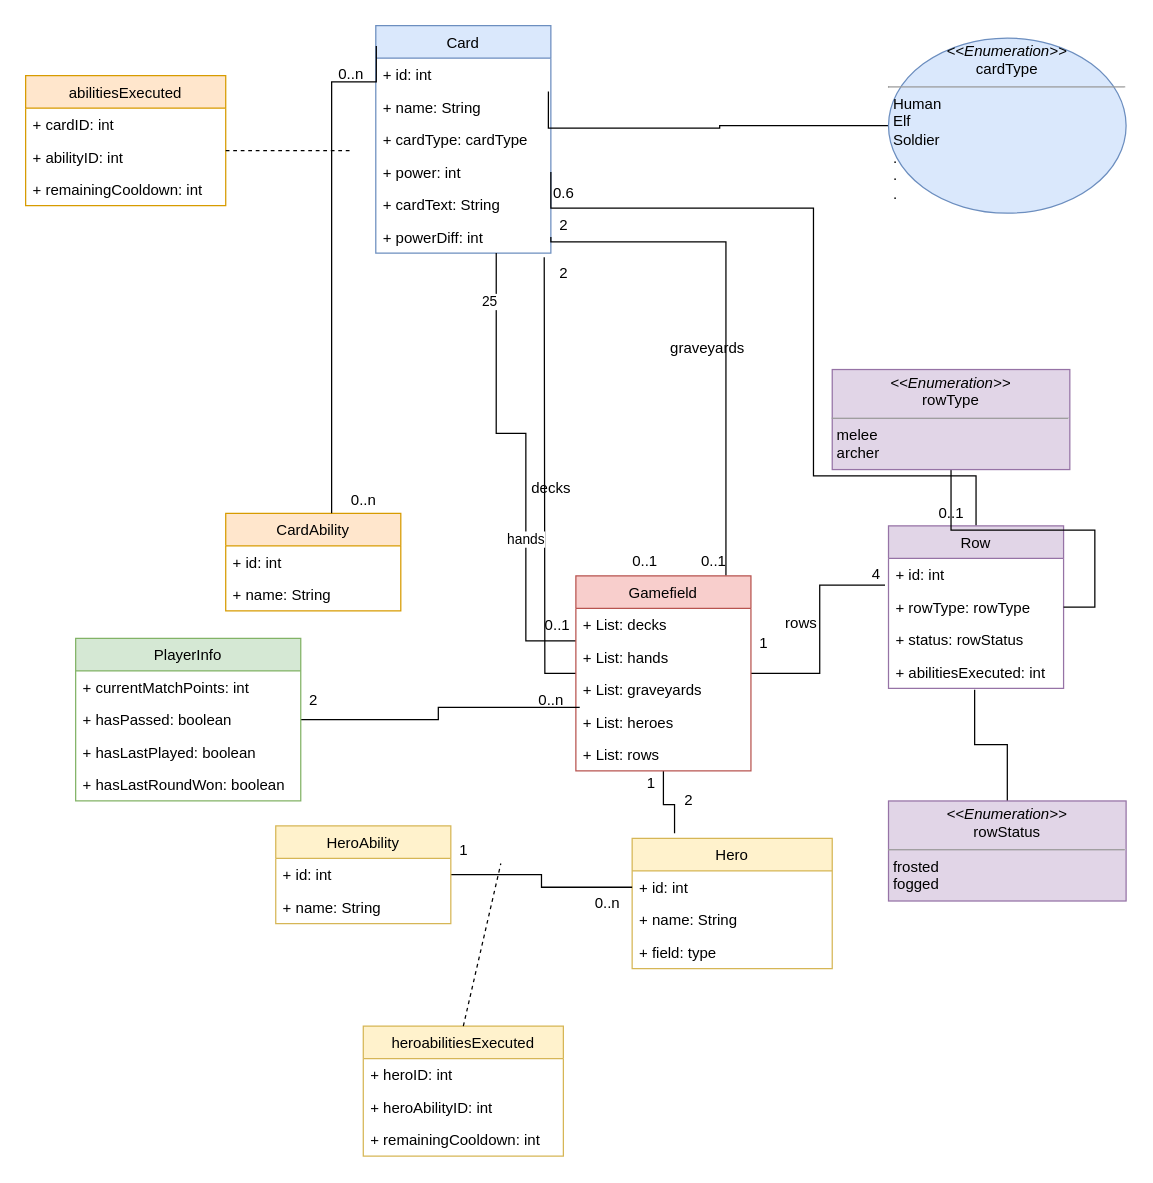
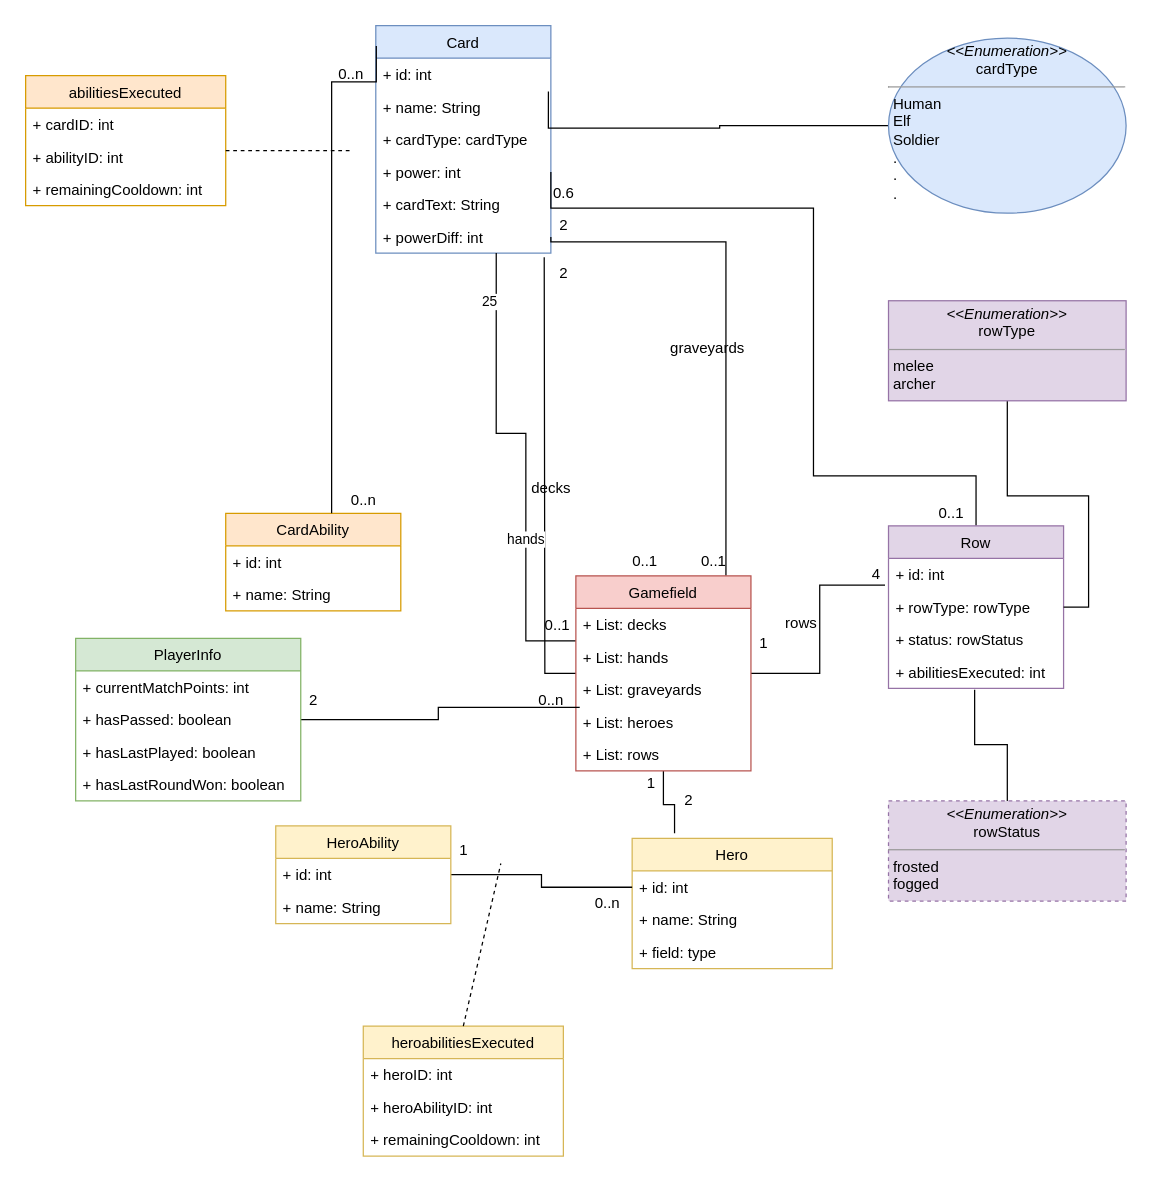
- <mxCell id="59" value="&lt;p style=&quot;margin: 0px ; margin-top: 4px ; text-align: center&quot;&gt;&lt;i&gt;&amp;lt;&amp;lt;Enumeration&amp;gt;&amp;gt;&lt;/i&gt;&lt;br&gt;&lt;span style=&quot;text-align: left&quot;&gt;rowType&lt;/span&gt;&lt;br&gt;&lt;/p&gt;&lt;hr size=&quot;1&quot;&gt;&lt;p style=&quot;margin: 0px ; margin-left: 4px&quot;&gt;melee&lt;/p&gt;&lt;p style=&quot;margin: 0px ; margin-left: 4px&quot;&gt;archer&lt;/p&gt;" style="verticalAlign=top;align=left;overflow=fill;fontSize=12;fontFamily=Helvetica;html=1;fillColor=#e1d5e7;strokeColor=#9673a6;" parent="1" vertex="1"><mxGeometry x="665" y="295" width="190" height="80" as="geometry" /></mxCell>
+ <mxCell id="59" value="&lt;p style=&quot;margin: 0px ; margin-top: 4px ; text-align: center&quot;&gt;&lt;i&gt;&amp;lt;&amp;lt;Enumeration&amp;gt;&amp;gt;&lt;/i&gt;&lt;br&gt;&lt;span style=&quot;text-align: left&quot;&gt;rowType&lt;/span&gt;&lt;br&gt;&lt;/p&gt;&lt;hr size=&quot;1&quot;&gt;&lt;p style=&quot;margin: 0px ; margin-left: 4px&quot;&gt;melee&lt;/p&gt;&lt;p style=&quot;margin: 0px ; margin-left: 4px&quot;&gt;archer&lt;/p&gt;" style="verticalAlign=top;align=left;overflow=fill;fontSize=12;fontFamily=Helvetica;html=1;fillColor=#e1d5e7;strokeColor=#9673a6;" parent="1" vertex="1"><mxGeometry x="710" y="240" width="190" height="80" as="geometry" /></mxCell>
- <mxCell id="62" value="&lt;p style=&quot;margin: 0px ; margin-top: 4px ; text-align: center&quot;&gt;&lt;i&gt;&amp;lt;&amp;lt;Enumeration&amp;gt;&amp;gt;&lt;/i&gt;&lt;br&gt;&lt;span style=&quot;text-align: left&quot;&gt;rowStatus&lt;/span&gt;&lt;br&gt;&lt;/p&gt;&lt;hr size=&quot;1&quot;&gt;&lt;p style=&quot;margin: 0px ; margin-left: 4px&quot;&gt;frosted&lt;/p&gt;&lt;p style=&quot;margin: 0px ; margin-left: 4px&quot;&gt;fogged&lt;/p&gt;" style="verticalAlign=top;align=left;overflow=fill;fontSize=12;fontFamily=Helvetica;html=1;fillColor=#e1d5e7;strokeColor=#9673a6;" parent="1" vertex="1"><mxGeometry x="710" y="640" width="190" height="80" as="geometry" /></mxCell>
+ <mxCell id="62" value="&lt;p style=&quot;margin: 0px ; margin-top: 4px ; text-align: center&quot;&gt;&lt;i&gt;&amp;lt;&amp;lt;Enumeration&amp;gt;&amp;gt;&lt;/i&gt;&lt;br&gt;&lt;span style=&quot;text-align: left&quot;&gt;rowStatus&lt;/span&gt;&lt;br&gt;&lt;/p&gt;&lt;hr size=&quot;1&quot;&gt;&lt;p style=&quot;margin: 0px ; margin-left: 4px&quot;&gt;frosted&lt;/p&gt;&lt;p style=&quot;margin: 0px ; margin-left: 4px&quot;&gt;fogged&lt;/p&gt;" style="verticalAlign=top;align=left;overflow=fill;fontSize=12;fontFamily=Helvetica;html=1;fillColor=#e1d5e7;strokeColor=#9673a6;dashed=1;" parent="1" vertex="1"><mxGeometry x="710" y="640" width="190" height="80" as="geometry" /></mxCell>
